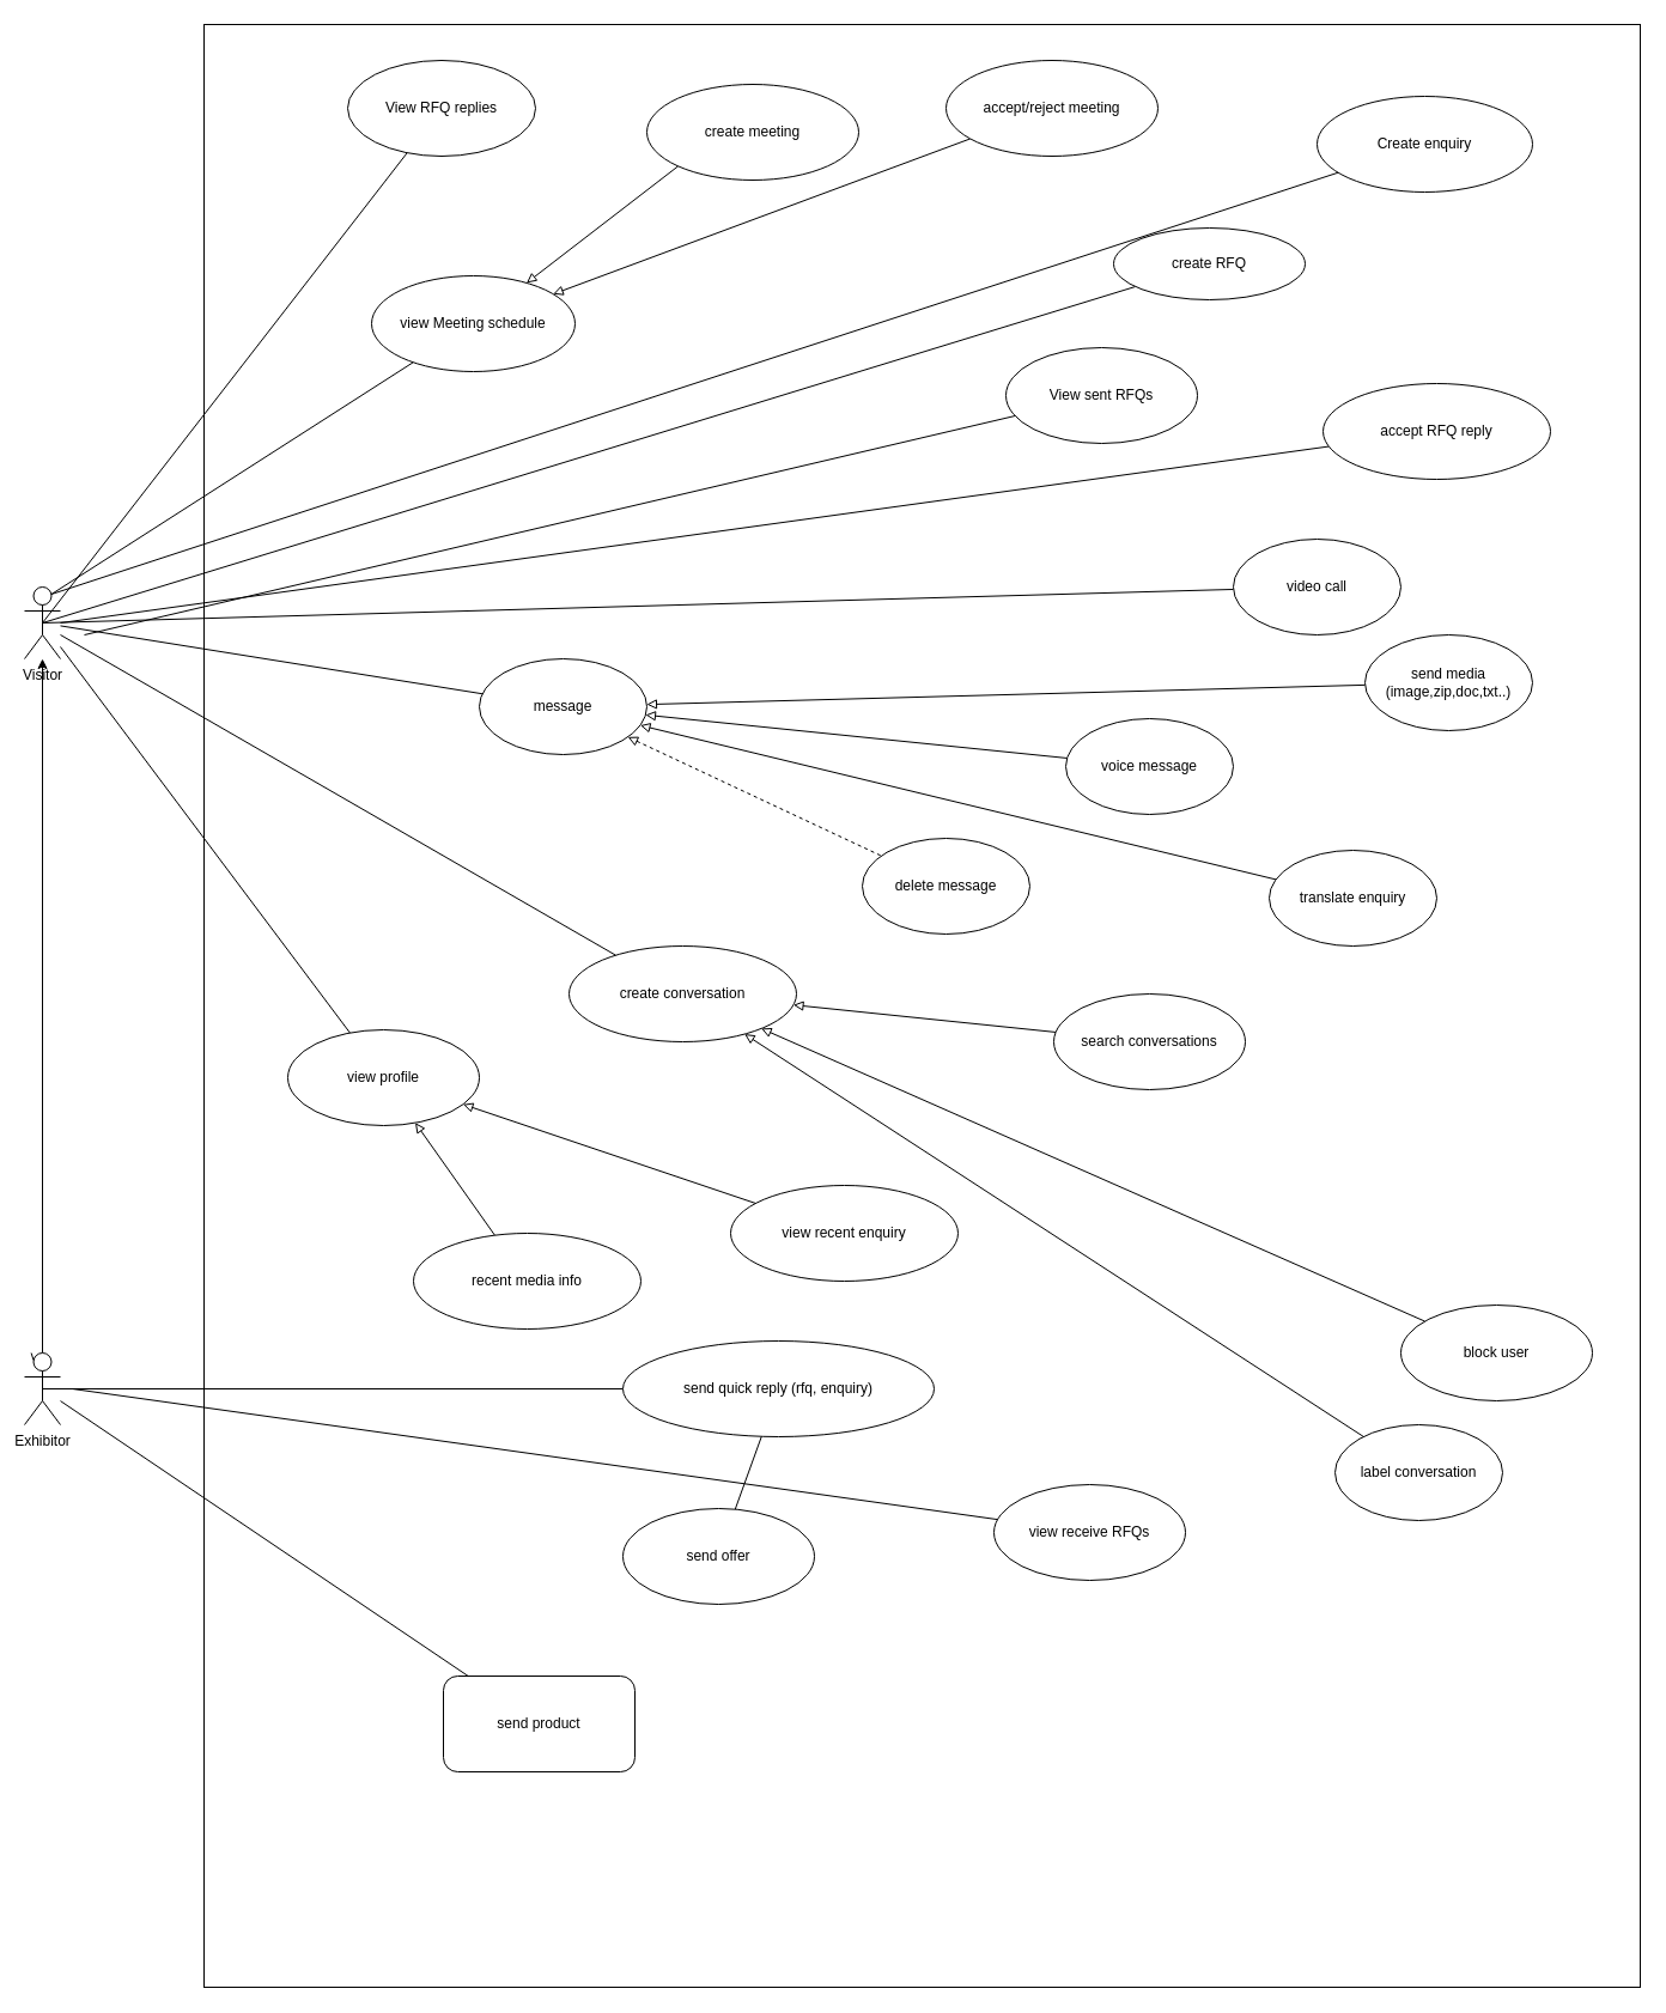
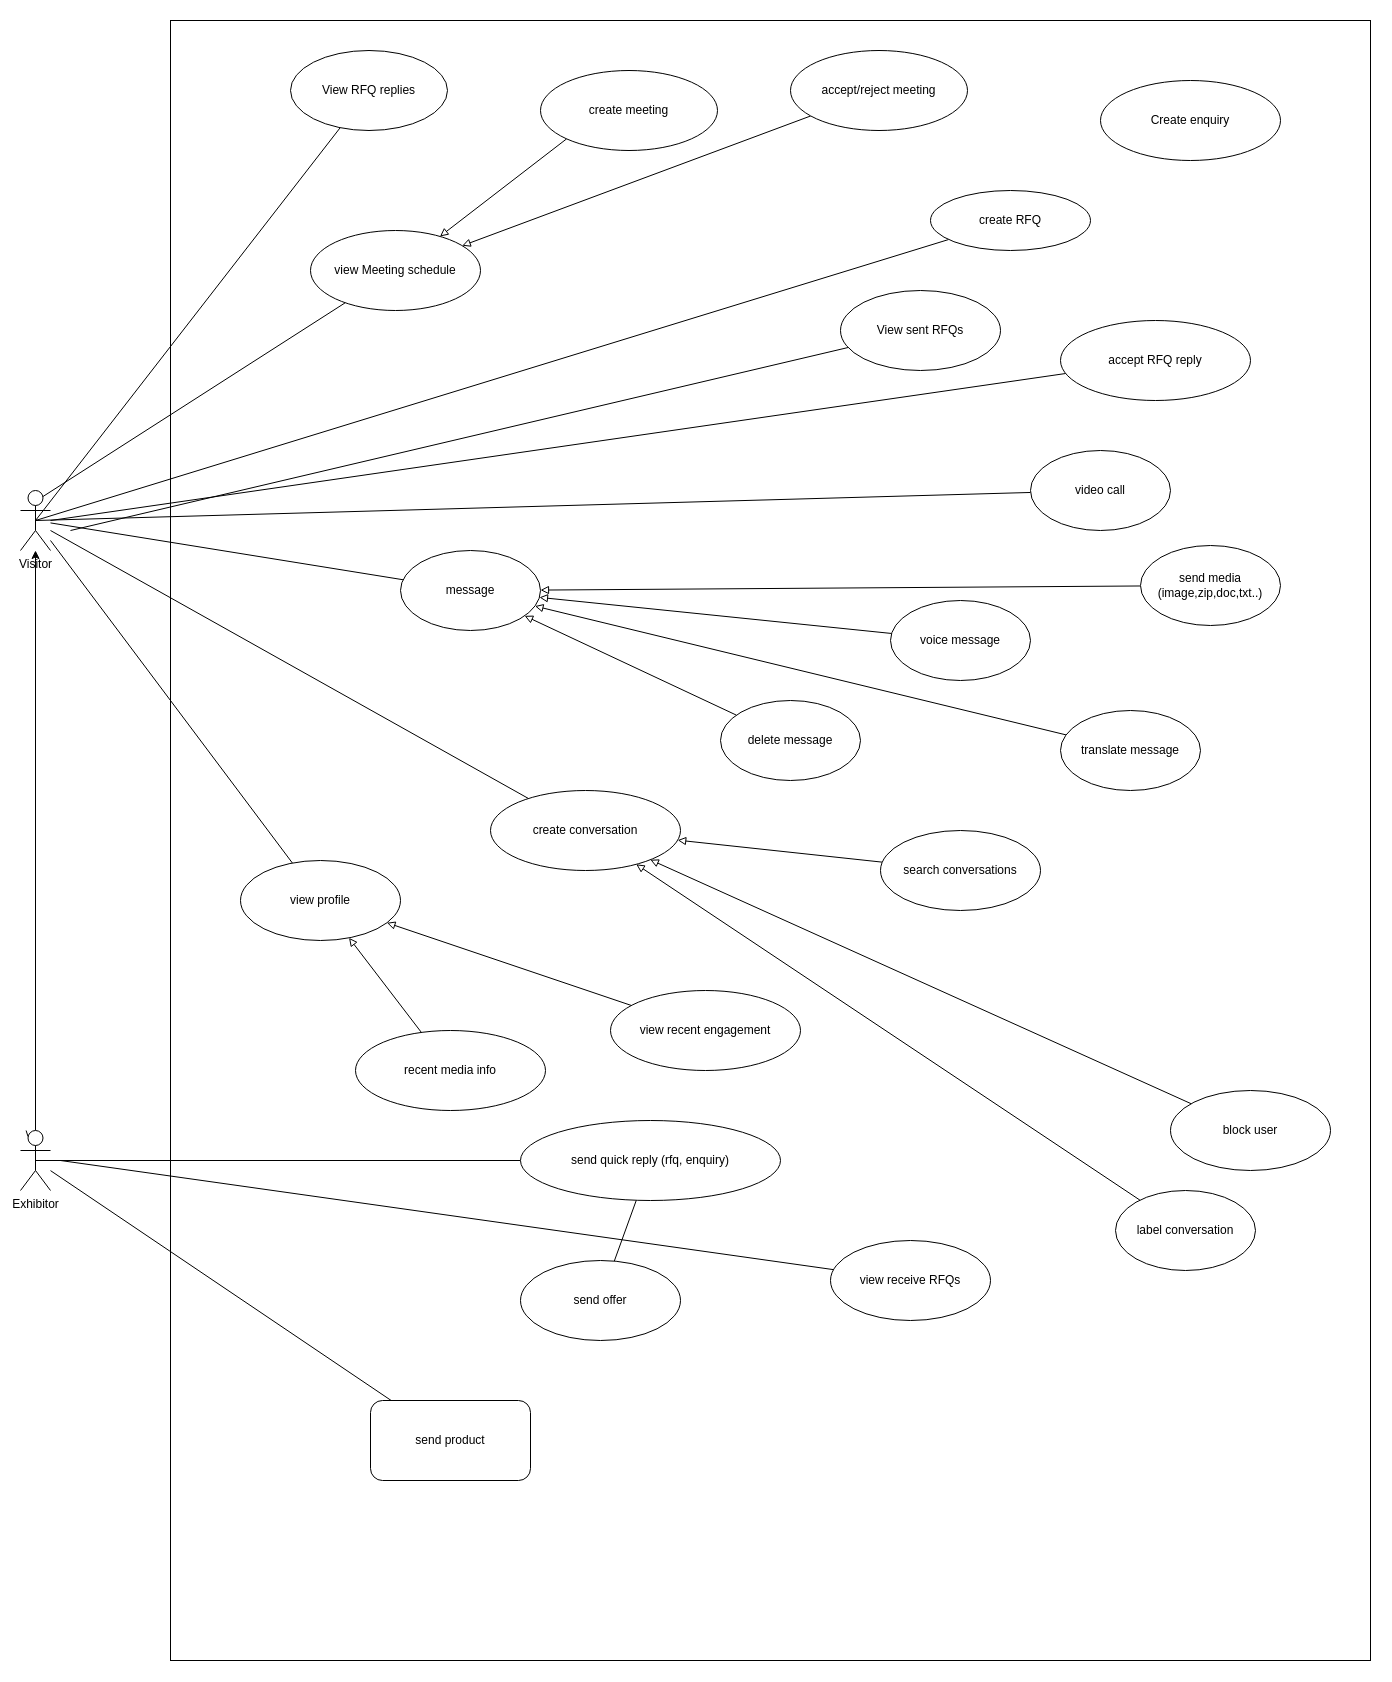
- <mxCell id="13" style="rounded=0;orthogonalLoop=1;jettySize=auto;html=1;entryX=0.75;entryY=0.1;entryDx=0;entryDy=0;entryPerimeter=0;endArrow=none;endFill=0;" edge="1" parent="1" source="14" target="5"><mxGeometry relative="1" as="geometry" /></mxCell>
- <mxCell id="18" value="accept RFQ reply" style="ellipse;whiteSpace=wrap;html=1;" vertex="1" parent="1"><mxGeometry x="1105" y="320" width="190" height="80" as="geometry" /></mxCell>
+ <mxCell id="18" value="accept RFQ reply" style="ellipse;whiteSpace=wrap;html=1;" vertex="1" parent="1"><mxGeometry x="1060" y="320" width="190" height="80" as="geometry" /></mxCell>
- <mxCell id="52" value="send media (image,zip,doc,txt..)" style="ellipse;whiteSpace=wrap;html=1;" vertex="1" parent="1"><mxGeometry x="1140" y="530" width="140" height="80" as="geometry" /></mxCell>
+ <mxCell id="52" value="send media (image,zip,doc,txt..)" style="ellipse;whiteSpace=wrap;html=1;" vertex="1" parent="1"><mxGeometry x="1140" y="545" width="140" height="80" as="geometry" /></mxCell>
- <mxCell id="22" style="edgeStyle=none;rounded=0;orthogonalLoop=1;jettySize=auto;html=1;startArrow=block;startFill=0;endArrow=none;endFill=0;dashed=1;" edge="1" parent="1" source="26" target="28"><mxGeometry relative="1" as="geometry" /></mxCell>
+ <mxCell id="22" style="edgeStyle=none;rounded=0;orthogonalLoop=1;jettySize=auto;html=1;startArrow=block;startFill=0;endArrow=none;endFill=0;" edge="1" parent="1" source="26" target="28"><mxGeometry relative="1" as="geometry" /></mxCell>
- <mxCell id="54" value="translate enquiry" style="ellipse;whiteSpace=wrap;html=1;" vertex="1" parent="1"><mxGeometry x="1060" y="710" width="140" height="80" as="geometry" /></mxCell>
+ <mxCell id="54" value="translate message" style="ellipse;whiteSpace=wrap;html=1;" vertex="1" parent="1"><mxGeometry x="1060" y="710" width="140" height="80" as="geometry" /></mxCell>
- <mxCell id="50" value="create conversation" style="ellipse;whiteSpace=wrap;html=1;" vertex="1" parent="1"><mxGeometry x="475" y="790" width="190" height="80" as="geometry" /></mxCell>
+ <mxCell id="50" value="create conversation" style="ellipse;whiteSpace=wrap;html=1;" vertex="1" parent="1"><mxGeometry x="490" y="790" width="190" height="80" as="geometry" /></mxCell>
- <mxCell id="34" value="view recent enquiry" style="ellipse;whiteSpace=wrap;html=1;" vertex="1" parent="1"><mxGeometry x="610" y="990" width="190" height="80" as="geometry" /></mxCell>
+ <mxCell id="34" value="view recent engagement" style="ellipse;whiteSpace=wrap;html=1;" vertex="1" parent="1"><mxGeometry x="610" y="990" width="190" height="80" as="geometry" /></mxCell>
- <mxCell id="56" value="recent media info" style="ellipse;whiteSpace=wrap;html=1;" vertex="1" parent="1"><mxGeometry x="345" y="1030" width="190" height="80" as="geometry" /></mxCell>
+ <mxCell id="56" value="recent media info" style="ellipse;whiteSpace=wrap;html=1;" vertex="1" parent="1"><mxGeometry x="355" y="1030" width="190" height="80" as="geometry" /></mxCell>
